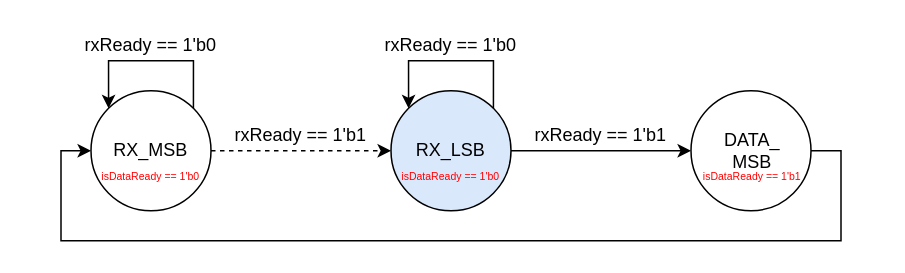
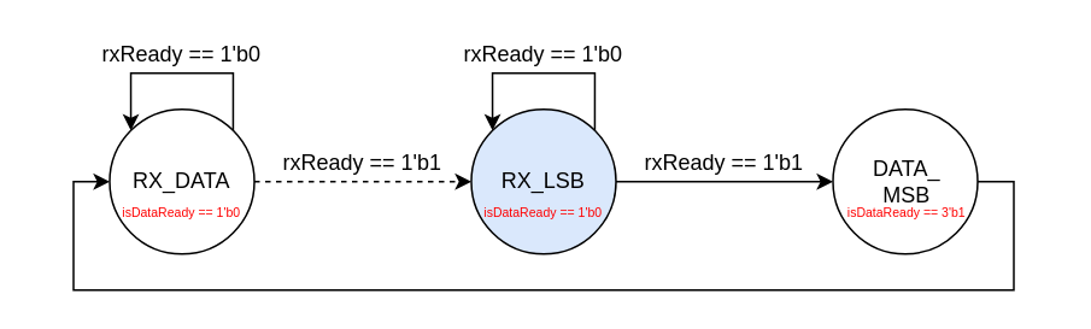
- <mxCell id="3" value="RX_MSB" style="ellipse;whiteSpace=wrap;html=1;aspect=fixed;" parent="1" vertex="1"><mxGeometry x="60" y="60" width="80" height="80" as="geometry" /></mxCell>
+ <mxCell id="3" value="RX_DATA" style="ellipse;whiteSpace=wrap;html=1;aspect=fixed;" parent="1" vertex="1"><mxGeometry x="60" y="60" width="80" height="80" as="geometry" /></mxCell>
- <mxCell id="14" value="&lt;font color=&quot;#ff0000&quot; style=&quot;font-size: 7px&quot;&gt;isDataReady == 1'b1&lt;/font&gt;" style="text;html=1;strokeColor=none;fillColor=none;align=center;verticalAlign=middle;whiteSpace=wrap;rounded=0;" parent="1" vertex="1"><mxGeometry x="421" y="106" width="160" height="20" as="geometry" /></mxCell>
+ <mxCell id="14" value="&lt;font color=&quot;#ff0000&quot; style=&quot;font-size: 7px&quot;&gt;isDataReady == 3'b1&lt;/font&gt;" style="text;html=1;strokeColor=none;fillColor=none;align=center;verticalAlign=middle;whiteSpace=wrap;rounded=0;" parent="1" vertex="1"><mxGeometry x="421" y="106" width="160" height="20" as="geometry" /></mxCell>
